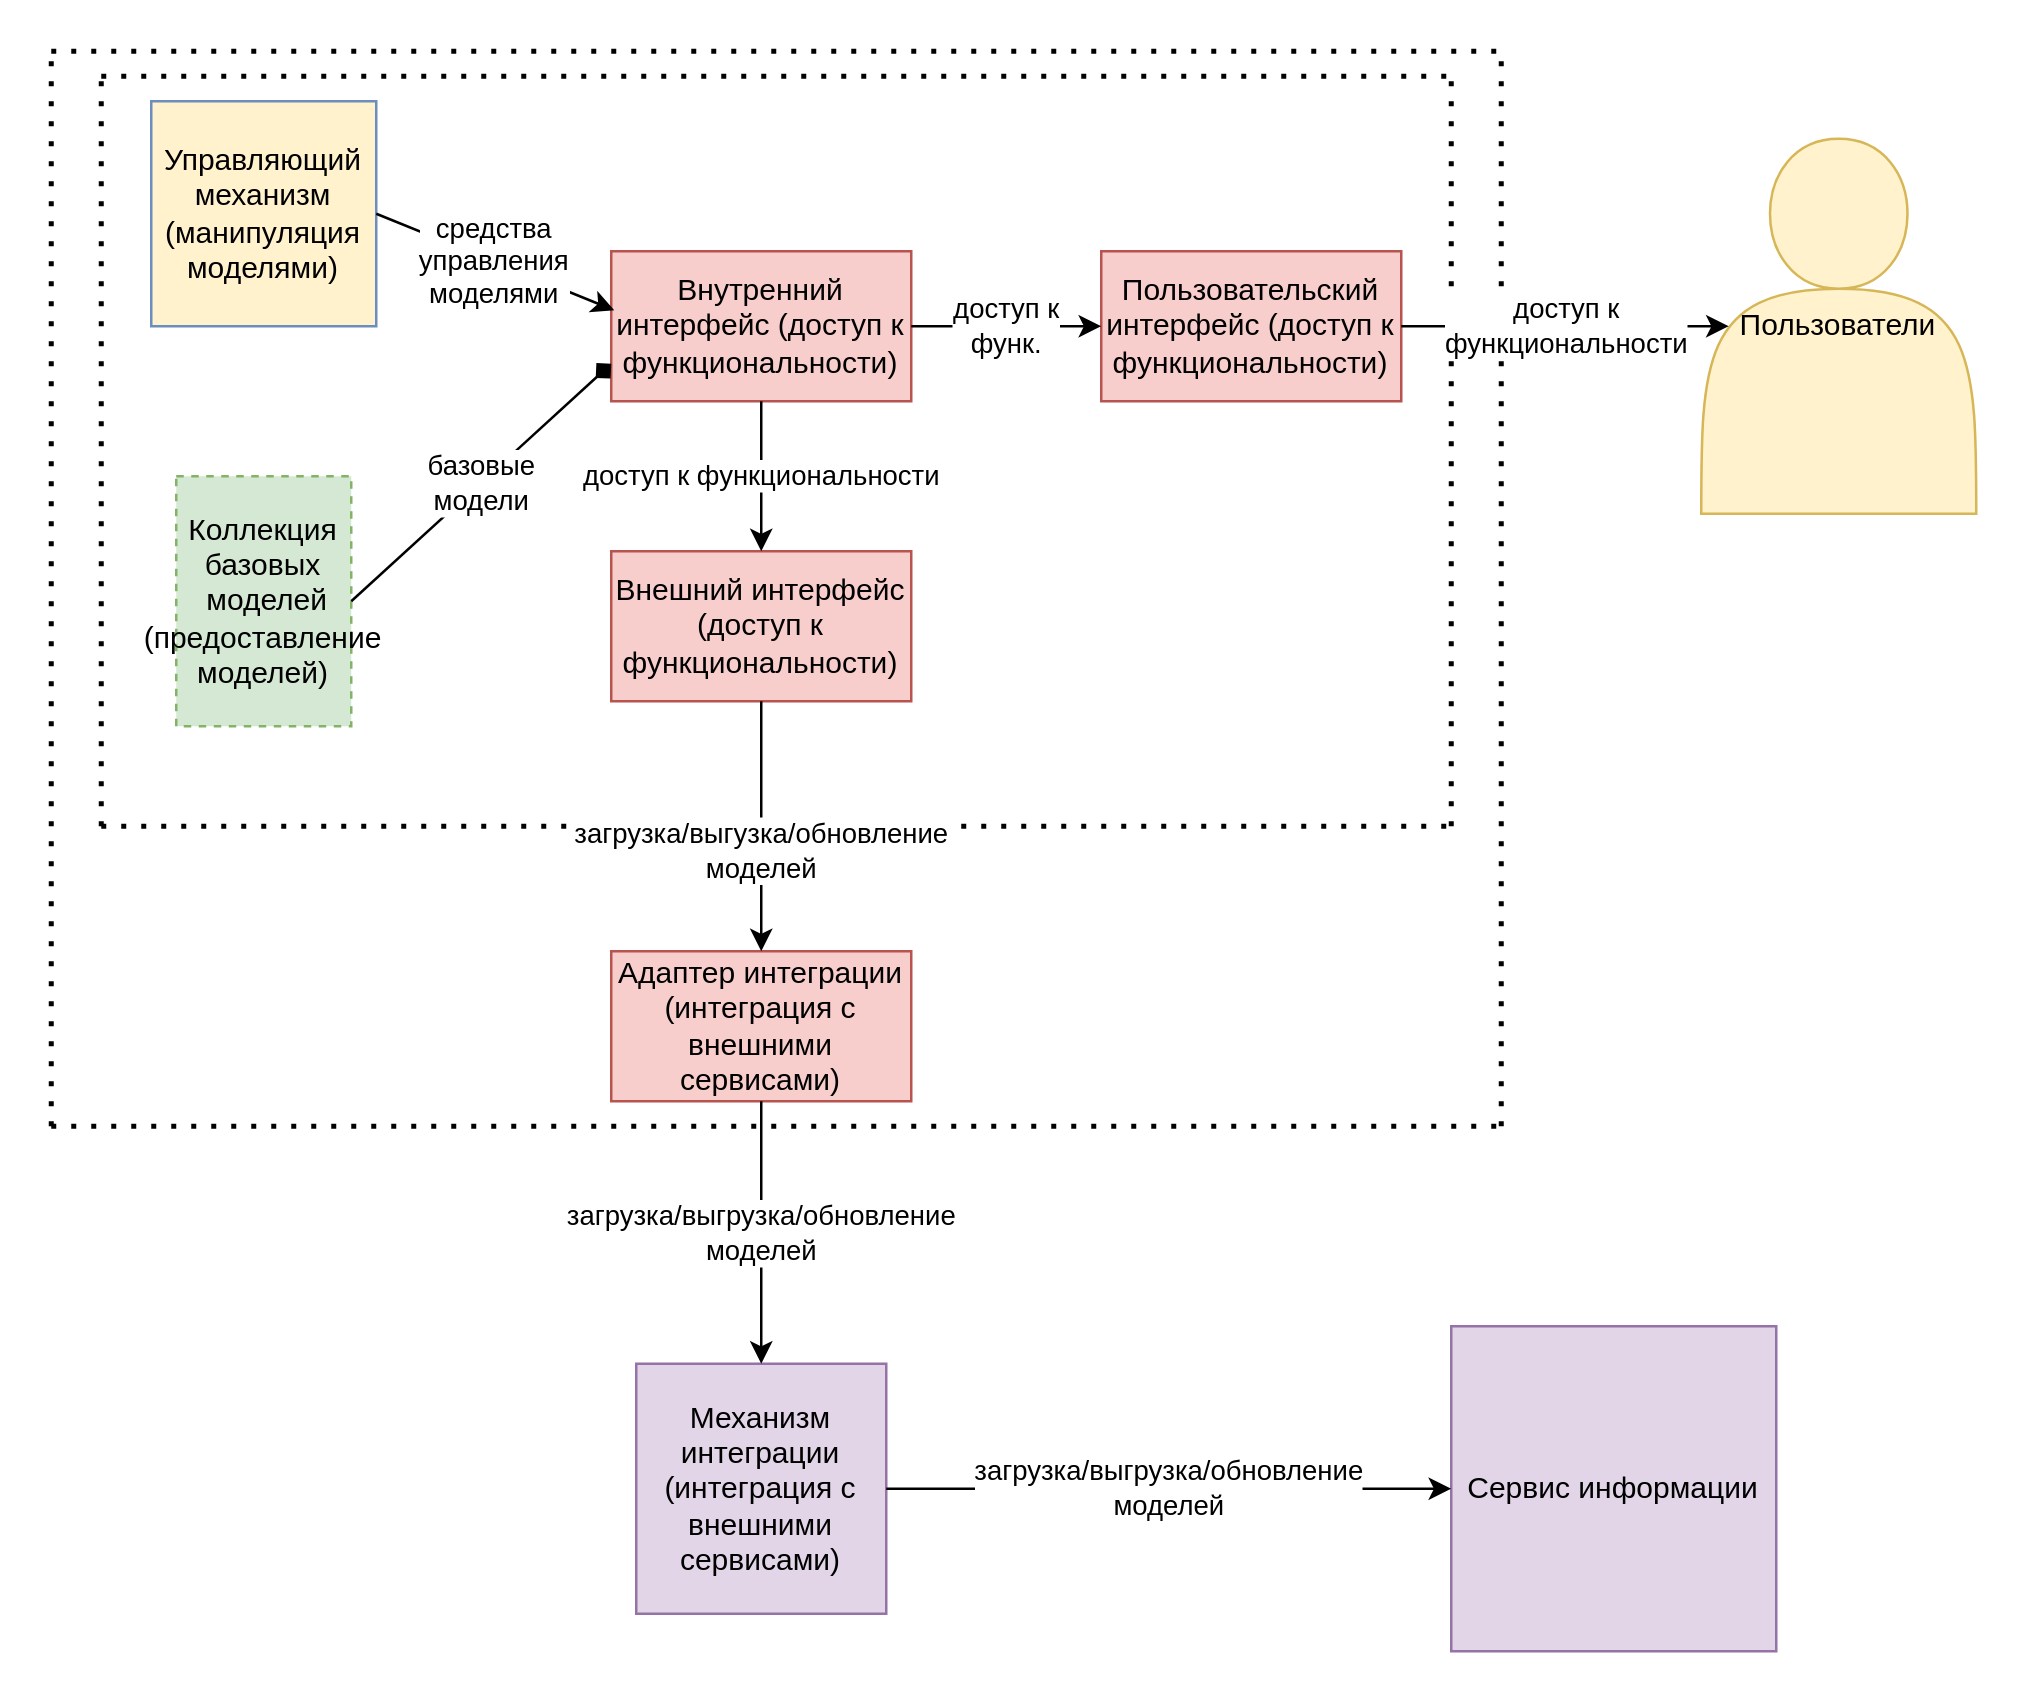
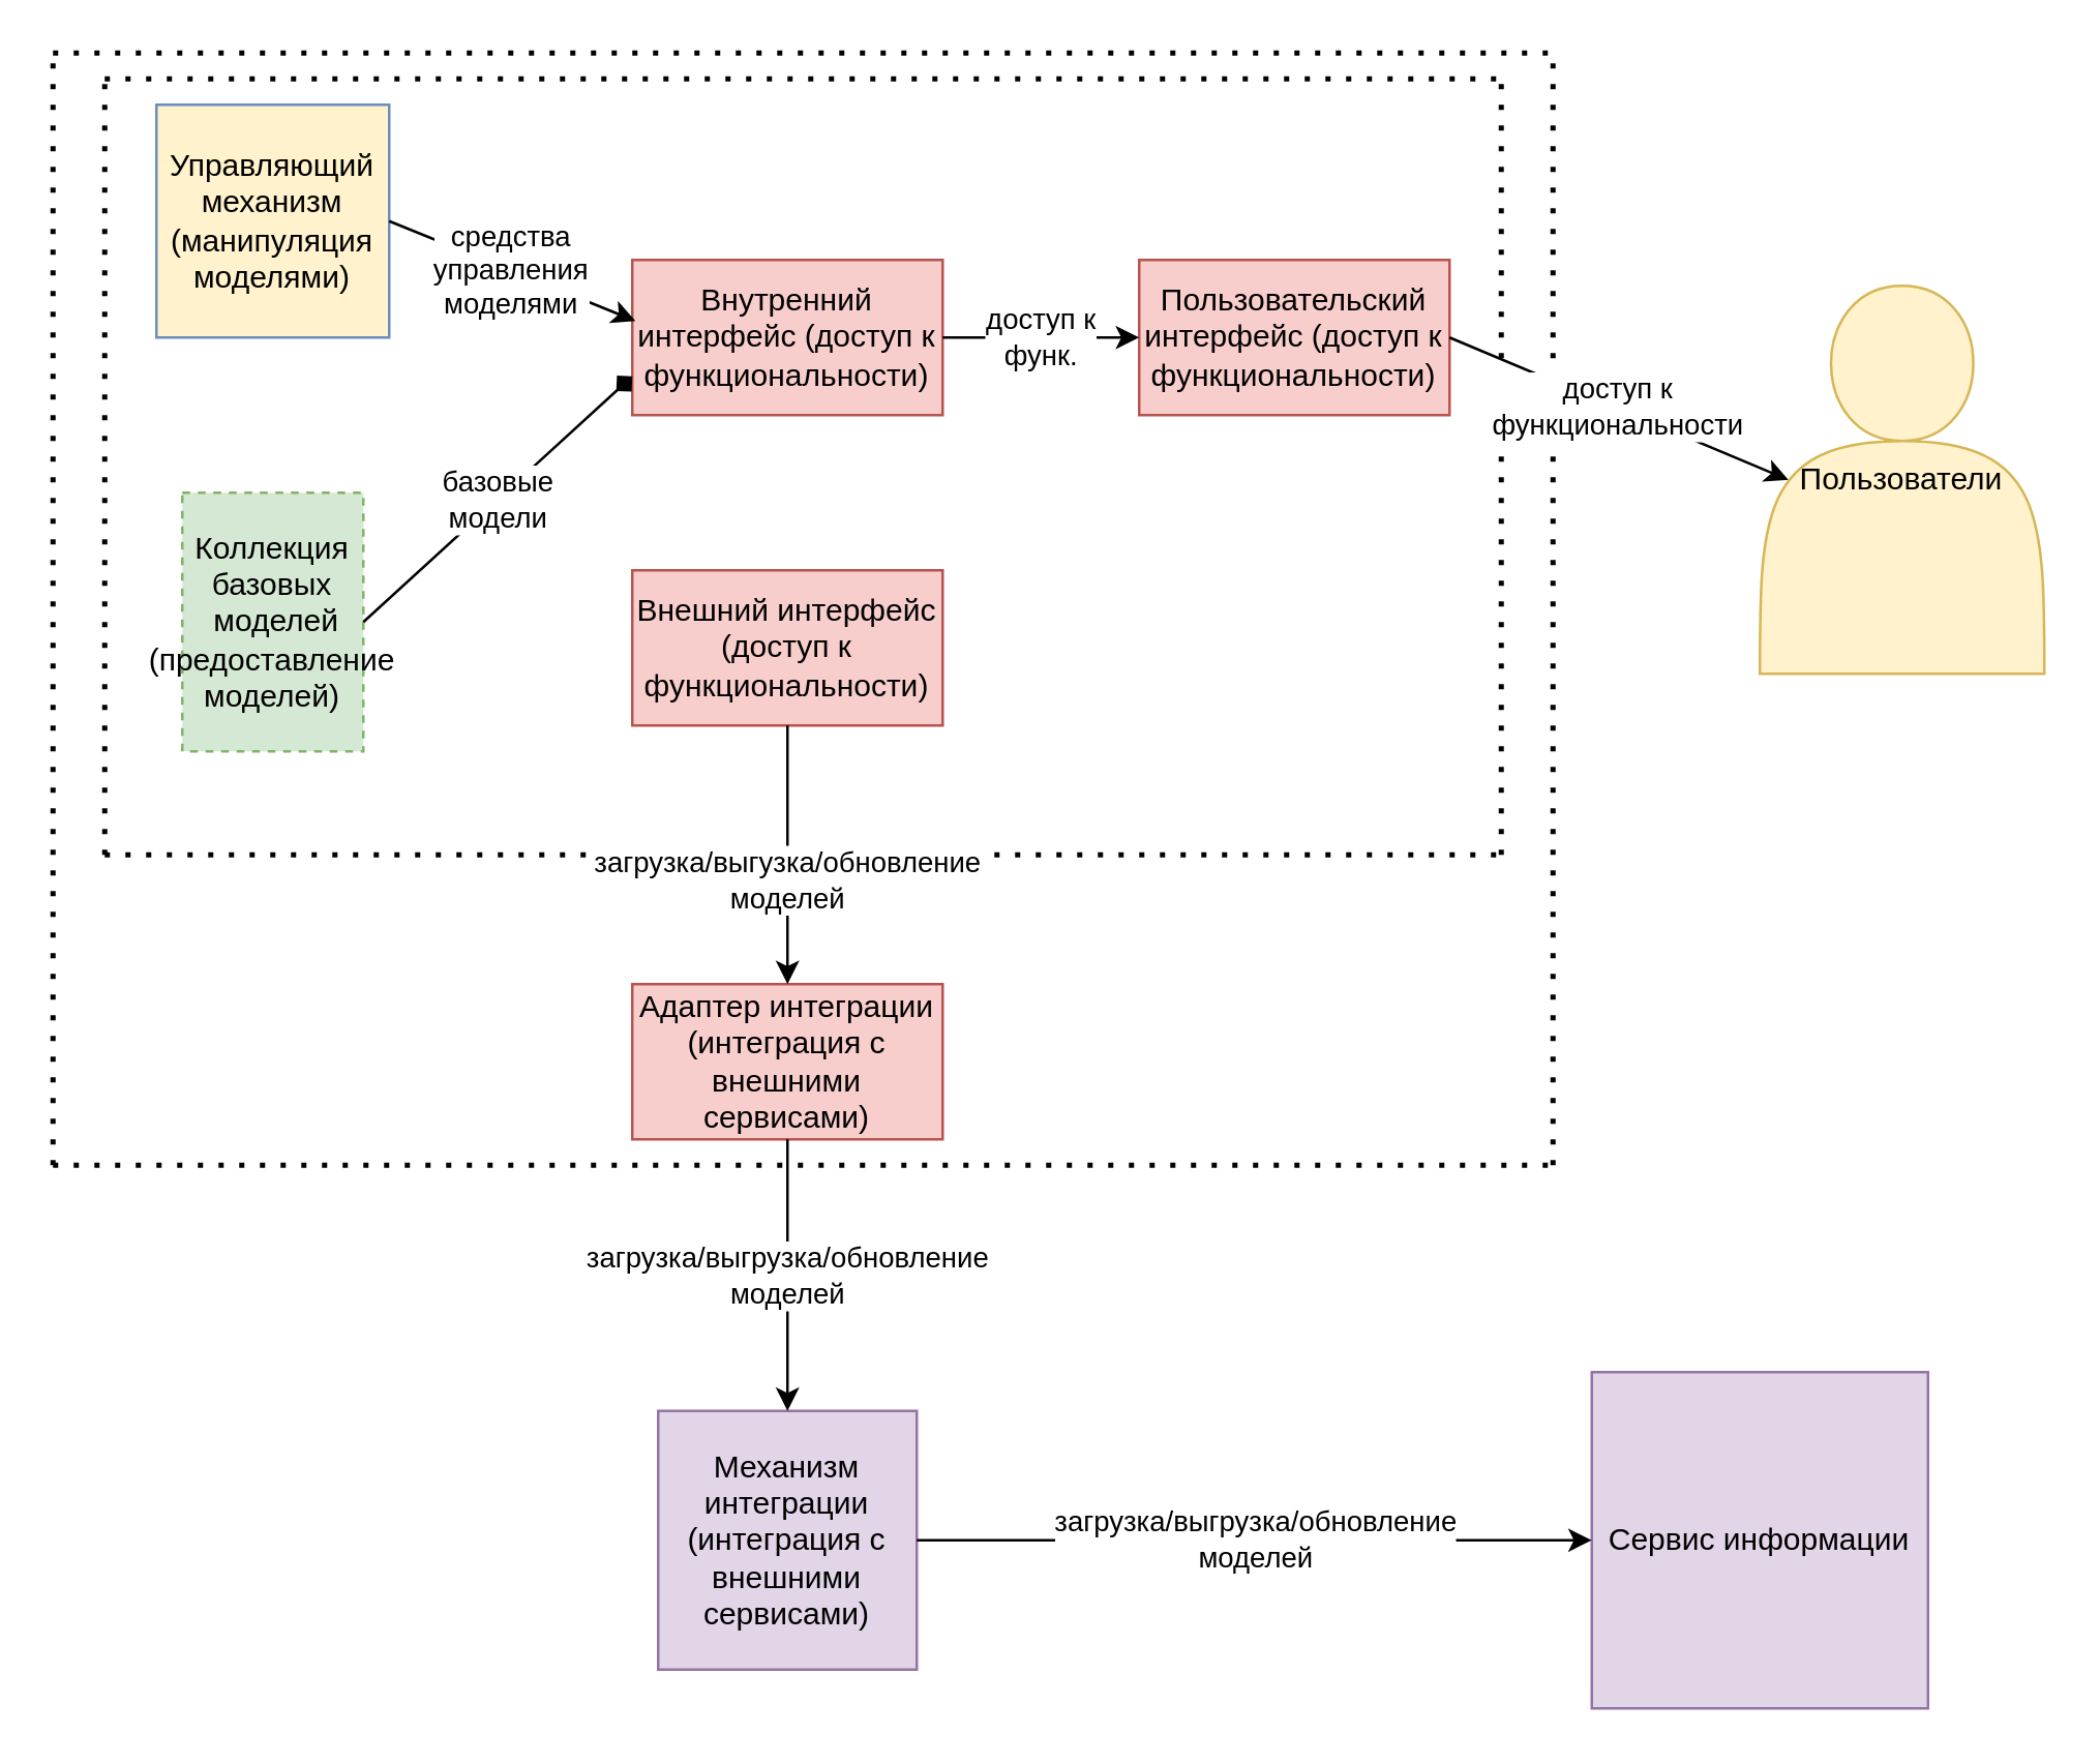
- <mxCell id="10" value="Пользователи" style="shape=actor;whiteSpace=wrap;html=1;fillColor=#fff2cc;strokeColor=#d6b656;" vertex="1" parent="1"><mxGeometry x="680" y="55" width="110" height="150" as="geometry" /></mxCell>
+ <mxCell id="10" value="Пользователи" style="shape=actor;whiteSpace=wrap;html=1;fillColor=#fff2cc;strokeColor=#d6b656;" vertex="1" parent="1"><mxGeometry x="680" y="110" width="110" height="150" as="geometry" /></mxCell>
- <mxCell id="22" value="доступ к функциональности" style="endArrow=classic;html=1;rounded=0;exitX=0.5;exitY=1;exitDx=0;exitDy=0;entryX=0.5;entryY=0;entryDx=0;entryDy=0;" edge="1" parent="1" source="6" target="5"><mxGeometry width="50" height="50" relative="1" as="geometry"><mxPoint x="290" y="220" as="sourcePoint" /><mxPoint x="340" y="170" as="targetPoint" /></mxGeometry></mxCell>
- <mxCell id="3" value="Сервис информации" style="whiteSpace=wrap;html=1;aspect=fixed;fillColor=#e1d5e7;strokeColor=#9673a6;" vertex="1" parent="1"><mxGeometry x="580" y="530" width="130" height="130" as="geometry" /></mxCell>
+ <mxCell id="3" value="Сервис информации" style="whiteSpace=wrap;html=1;aspect=fixed;fillColor=#e1d5e7;strokeColor=#9673a6;" vertex="1" parent="1"><mxGeometry x="615" y="530" width="130" height="130" as="geometry" /></mxCell>
